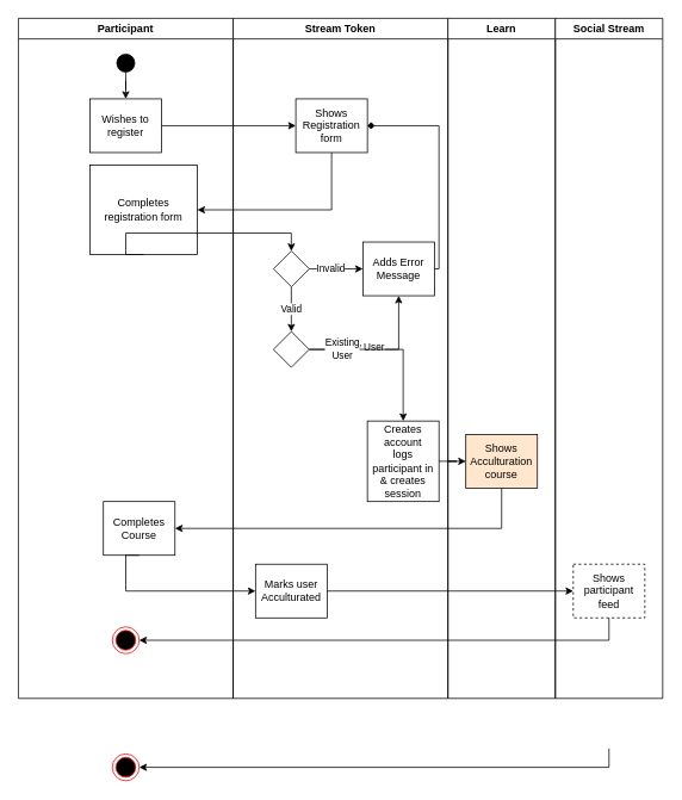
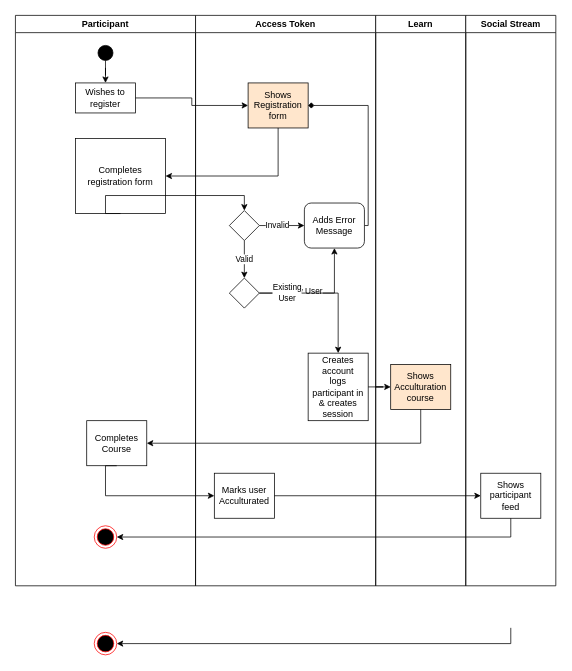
- <mxCell id="9" value="Stream Token" style="swimlane;whiteSpace=wrap;startSize=23;" parent="1" vertex="1"><mxGeometry x="260" y="20" width="240" height="760" as="geometry" /></mxCell>
+ <mxCell id="9" value="Access Token" style="swimlane;whiteSpace=wrap;startSize=23;" parent="1" vertex="1"><mxGeometry x="260" y="20" width="240" height="760" as="geometry" /></mxCell>
- <mxCell id="5" value="Wishes to register" style="rounded=0;whiteSpace=wrap;html=1;fontFamily=Helvetica;fontSize=12;fontColor=#000000;align=center;" parent="2" vertex="1"><mxGeometry x="80" y="90" width="80" height="60" as="geometry" /></mxCell>
+ <mxCell id="5" value="Wishes to register" style="rounded=0;whiteSpace=wrap;html=1;fontFamily=Helvetica;fontSize=12;fontColor=#000000;align=center;" parent="2" vertex="1"><mxGeometry x="80" y="90" width="80" height="40" as="geometry" /></mxCell>
- <mxCell id="10" value="Shows Registration&lt;br&gt;form" style="rounded=0;whiteSpace=wrap;html=1;fontFamily=Helvetica;fontSize=12;fontColor=#000000;align=center;" parent="9" vertex="1"><mxGeometry x="70" y="90" width="80" height="60" as="geometry" /></mxCell>
+ <mxCell id="10" value="Shows Registration&lt;br&gt;form" style="rounded=0;whiteSpace=wrap;html=1;fontFamily=Helvetica;fontSize=12;fontColor=#000000;align=center;fillColor=#ffe6cc;" parent="9" vertex="1"><mxGeometry x="70" y="90" width="80" height="60" as="geometry" /></mxCell>
- <mxCell id="21" value="Adds Error Message" style="rounded=0;whiteSpace=wrap;html=1;fontFamily=Helvetica;fontSize=12;fontColor=#000000;align=center;" vertex="1" parent="9"><mxGeometry x="145" y="250" width="80" height="60" as="geometry" /></mxCell>
+ <mxCell id="21" value="Adds Error Message" style="whiteSpace=wrap;html=1;fontFamily=Helvetica;fontSize=12;fontColor=#000000;align=center;rounded=1;" vertex="1" parent="9"><mxGeometry x="145" y="250" width="80" height="60" as="geometry" /></mxCell>
- <mxCell id="27" value="Shows participant feed" style="rounded=0;whiteSpace=wrap;html=1;fontFamily=Helvetica;fontSize=12;fontColor=#000000;align=center;dashed=1;" parent="26" vertex="1"><mxGeometry x="20" y="610" width="80" height="60" as="geometry" /></mxCell>
+ <mxCell id="27" value="Shows participant feed" style="rounded=0;whiteSpace=wrap;html=1;fontFamily=Helvetica;fontSize=12;fontColor=#000000;align=center;" parent="26" vertex="1"><mxGeometry x="20" y="610" width="80" height="60" as="geometry" /></mxCell>
